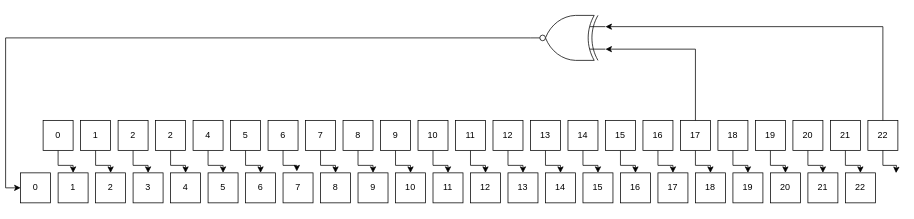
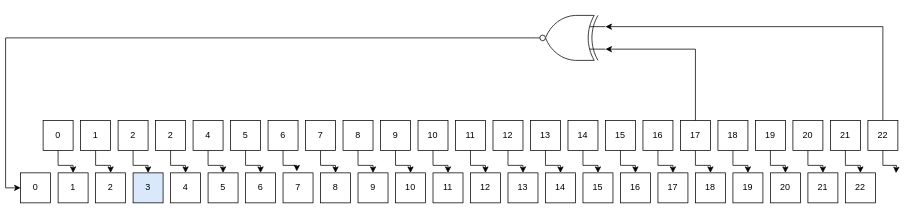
- <mxCell id="47" value="3" style="whiteSpace=wrap;html=1;aspect=fixed;" vertex="1" parent="1"><mxGeometry x="170" y="230" width="40" height="40" as="geometry" /></mxCell>
+ <mxCell id="47" value="3" style="whiteSpace=wrap;html=1;aspect=fixed;fillColor=#dae8fc;" vertex="1" parent="1"><mxGeometry x="170" y="230" width="40" height="40" as="geometry" /></mxCell>
